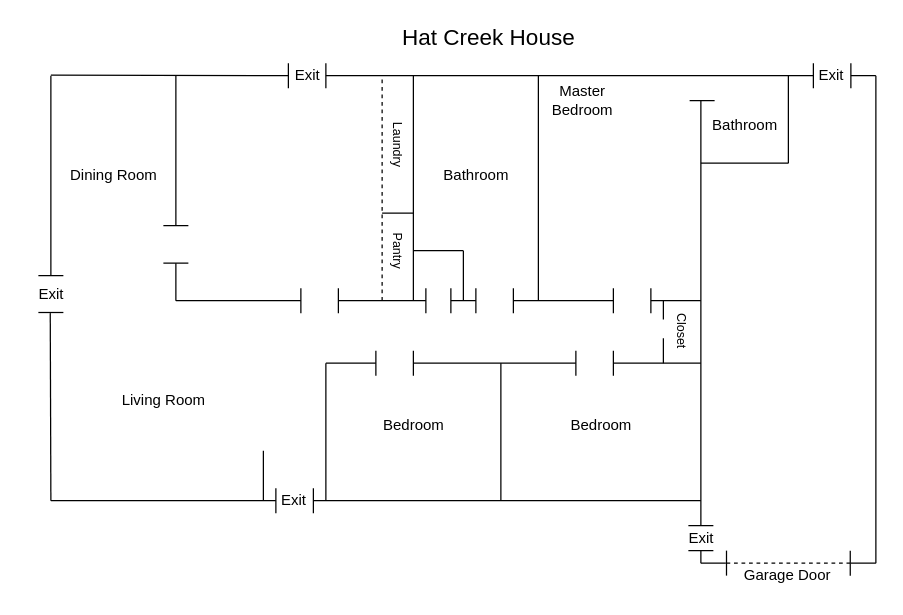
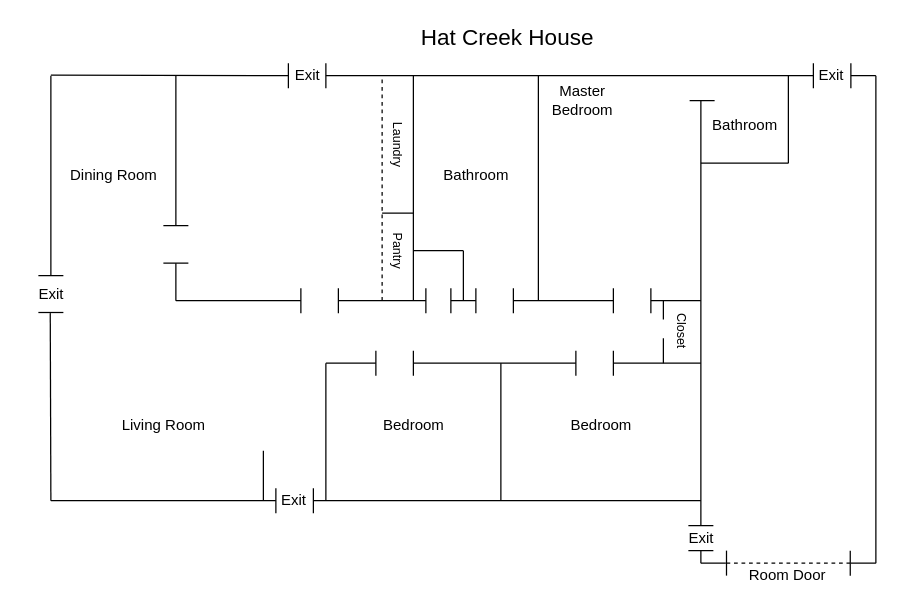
- <mxCell id="4" value="&lt;font style=&quot;font-size: 18px&quot;&gt;Hat Creek House&lt;/font&gt;" style="text;html=1;align=center;verticalAlign=middle;resizable=0;points=[];autosize=1;" parent="1" vertex="1"><mxGeometry x="315" y="20" width="150" height="20" as="geometry" /></mxCell>
+ <mxCell id="4" value="&lt;font style=&quot;font-size: 18px&quot;&gt;Hat Creek House&lt;/font&gt;" style="text;html=1;align=center;verticalAlign=middle;resizable=0;points=[];autosize=1;" parent="1" vertex="1"><mxGeometry x="330" y="20" width="150" height="20" as="geometry" /></mxCell>
- <mxCell id="72" value="Living Room" style="text;html=1;align=center;verticalAlign=middle;resizable=0;points=[];autosize=1;" parent="1" vertex="1"><mxGeometry x="90" y="310" width="80" height="20" as="geometry" /></mxCell>
+ <mxCell id="72" value="Living Room" style="text;html=1;align=center;verticalAlign=middle;resizable=0;points=[];autosize=1;" parent="1" vertex="1"><mxGeometry x="90" y="330" width="80" height="20" as="geometry" /></mxCell>
- <mxCell id="14" value="Garage Door" style="text;html=1;align=center;verticalAlign=middle;resizable=0;points=[];autosize=1;" parent="1" vertex="1"><mxGeometry x="589" y="450" width="80" height="20" as="geometry" /></mxCell>
+ <mxCell id="14" value="Room Door" style="text;html=1;align=center;verticalAlign=middle;resizable=0;points=[];autosize=1;" parent="1" vertex="1"><mxGeometry x="589" y="450" width="80" height="20" as="geometry" /></mxCell>
